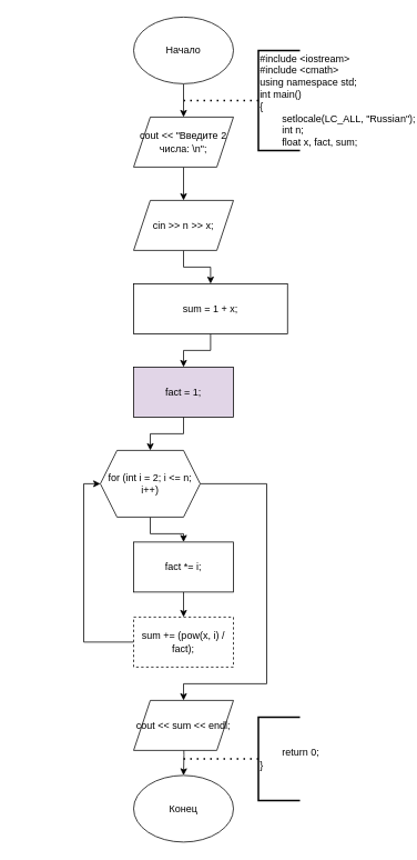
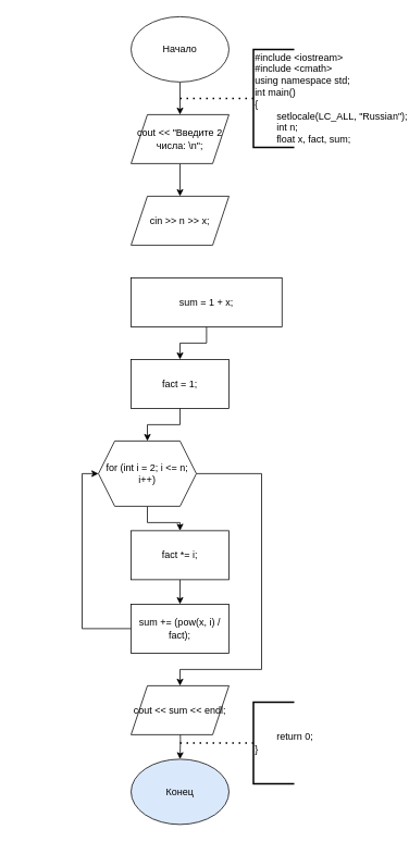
- <mxCell id="13" style="edgeStyle=orthogonalEdgeStyle;rounded=0;orthogonalLoop=1;jettySize=auto;html=1;exitX=0.5;exitY=1;exitDx=0;exitDy=0;entryX=0.5;entryY=0;entryDx=0;entryDy=0;" edge="1" parent="1" source="14" target="16"><mxGeometry relative="1" as="geometry" /></mxCell>
- <mxCell id="18" value="fact = 1;" style="rounded=0;whiteSpace=wrap;html=1;fillColor=#e1d5e7;" vertex="1" parent="1"><mxGeometry x="160" y="440" width="120" height="60" as="geometry" /></mxCell>
+ <mxCell id="18" value="fact = 1;" style="rounded=0;whiteSpace=wrap;html=1;" vertex="1" parent="1"><mxGeometry x="160" y="440" width="120" height="60" as="geometry" /></mxCell>
- <mxCell id="25" value="sum += (pow(x, i) / fact);" style="rounded=0;whiteSpace=wrap;html=1;dashed=1;" vertex="1" parent="1"><mxGeometry x="160" y="740" width="120" height="60" as="geometry" /></mxCell>
+ <mxCell id="25" value="sum += (pow(x, i) / fact);" style="rounded=0;whiteSpace=wrap;html=1;" vertex="1" parent="1"><mxGeometry x="160" y="740" width="120" height="60" as="geometry" /></mxCell>
- <mxCell id="8" value="Конец" style="ellipse;whiteSpace=wrap;html=1;" vertex="1" parent="1"><mxGeometry x="160" y="930" width="120" height="80" as="geometry" /></mxCell>
+ <mxCell id="8" value="Конец" style="ellipse;whiteSpace=wrap;html=1;fillColor=#dae8fc;" vertex="1" parent="1"><mxGeometry x="160" y="930" width="120" height="80" as="geometry" /></mxCell>
